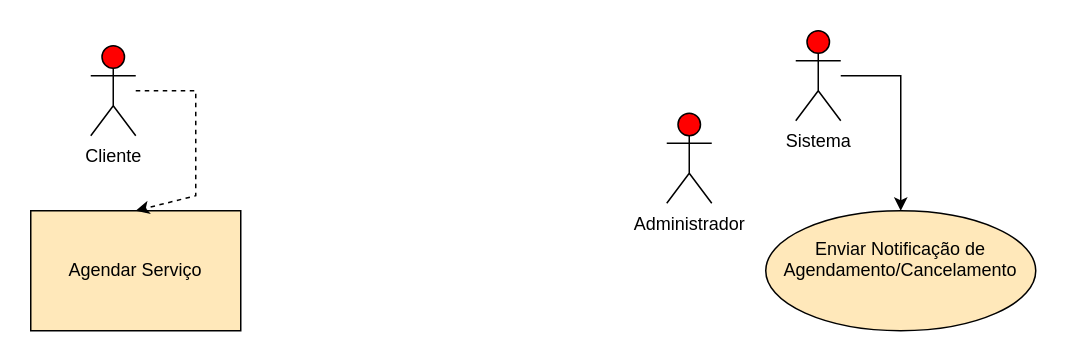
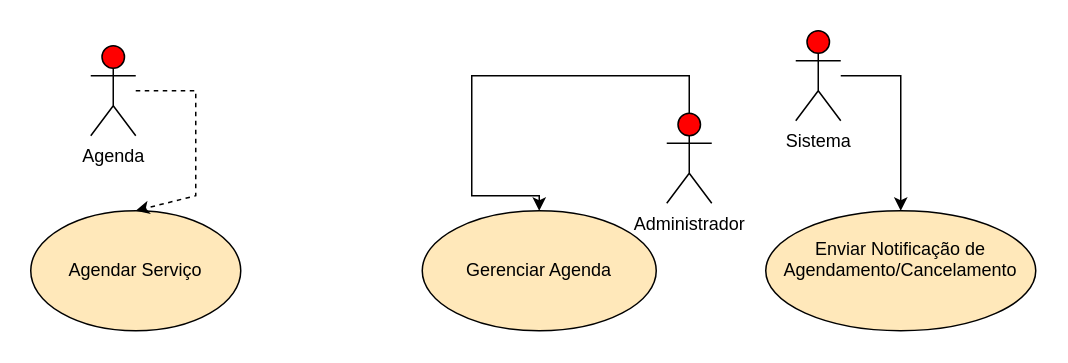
+ <mxCell id="5" style="edgeStyle=orthogonalEdgeStyle;rounded=0;orthogonalLoop=1;jettySize=auto;html=1;entryX=0.5;entryY=0;entryDx=0;entryDy=0;" parent="1" source="6" target="10" edge="1"><mxGeometry relative="1" as="geometry"><Array as="points"><mxPoint x="314" y="50" /><mxPoint x="314" y="130" /><mxPoint x="359" y="130" /></Array></mxGeometry></mxCell>
- <mxCell id="2" value="&lt;font style=&quot;vertical-align: inherit;&quot;&gt;&lt;font style=&quot;vertical-align: inherit;&quot;&gt;&lt;font style=&quot;vertical-align: inherit;&quot;&gt;&lt;font style=&quot;vertical-align: inherit;&quot;&gt;Cliente&lt;/font&gt;&lt;/font&gt;&lt;/font&gt;&lt;/font&gt;&lt;div&gt;&lt;font style=&quot;vertical-align: inherit;&quot;&gt;&lt;font style=&quot;vertical-align: inherit;&quot;&gt;&lt;br&gt;&lt;/font&gt;&lt;/font&gt;&lt;/div&gt;" style="shape=umlActor;verticalLabelPosition=bottom;verticalAlign=top;html=1;outlineConnect=0;fillColor=light-dark(#FF0000,#000000);" parent="1" vertex="1"><mxGeometry x="60" y="30" width="30" height="60" as="geometry" /></mxCell>
+ <mxCell id="2" value="&lt;font style=&quot;vertical-align: inherit;&quot;&gt;&lt;font style=&quot;vertical-align: inherit;&quot;&gt;&lt;font style=&quot;vertical-align: inherit;&quot;&gt;&lt;font style=&quot;vertical-align: inherit;&quot;&gt;Agenda&lt;/font&gt;&lt;/font&gt;&lt;/font&gt;&lt;/font&gt;&lt;div&gt;&lt;font style=&quot;vertical-align: inherit;&quot;&gt;&lt;font style=&quot;vertical-align: inherit;&quot;&gt;&lt;br&gt;&lt;/font&gt;&lt;/font&gt;&lt;/div&gt;" style="shape=umlActor;verticalLabelPosition=bottom;verticalAlign=top;html=1;outlineConnect=0;fillColor=light-dark(#FF0000,#000000);" parent="1" vertex="1"><mxGeometry x="60" y="30" width="30" height="60" as="geometry" /></mxCell>
- <mxCell id="8" value="&lt;font style=&quot;vertical-align: inherit;&quot;&gt;&lt;font style=&quot;vertical-align: inherit;&quot;&gt;&lt;font style=&quot;vertical-align: inherit;&quot;&gt;&lt;font style=&quot;vertical-align: inherit;&quot;&gt;Agendar Serviço&lt;/font&gt;&lt;/font&gt;&lt;/font&gt;&lt;/font&gt;" style="whiteSpace=wrap;html=1;fillColor=light-dark(#FFE8BA,#000000);rounded=0;" parent="1" vertex="1"><mxGeometry x="20" y="140" width="140" height="80" as="geometry" /></mxCell>
+ <mxCell id="8" value="&lt;font style=&quot;vertical-align: inherit;&quot;&gt;&lt;font style=&quot;vertical-align: inherit;&quot;&gt;&lt;font style=&quot;vertical-align: inherit;&quot;&gt;&lt;font style=&quot;vertical-align: inherit;&quot;&gt;Agendar Serviço&lt;/font&gt;&lt;/font&gt;&lt;/font&gt;&lt;/font&gt;" style="ellipse;whiteSpace=wrap;html=1;fillColor=light-dark(#FFE8BA,#000000);" parent="1" vertex="1"><mxGeometry x="20" y="140" width="140" height="80" as="geometry" /></mxCell>
+ <mxCell id="10" value="&lt;font style=&quot;vertical-align: inherit;&quot;&gt;&lt;font style=&quot;vertical-align: inherit;&quot;&gt;&lt;font style=&quot;vertical-align: inherit;&quot;&gt;&lt;font style=&quot;vertical-align: inherit;&quot;&gt;&lt;font style=&quot;vertical-align: inherit;&quot;&gt;&lt;font style=&quot;vertical-align: inherit;&quot;&gt;&lt;font style=&quot;vertical-align: inherit;&quot;&gt;&lt;font style=&quot;vertical-align: inherit;&quot;&gt;&lt;font style=&quot;vertical-align: inherit;&quot;&gt;&lt;font style=&quot;vertical-align: inherit;&quot;&gt;Gerenciar Agenda&lt;/font&gt;&lt;/font&gt;&lt;/font&gt;&lt;/font&gt;&lt;/font&gt;&lt;/font&gt;&lt;/font&gt;&lt;/font&gt;&lt;/font&gt;&lt;/font&gt;" style="ellipse;whiteSpace=wrap;html=1;fillColor=light-dark(#FFE8BA,var(--ge-dark-color, #121212));" parent="1" vertex="1"><mxGeometry x="281" y="140" width="156" height="80" as="geometry" /></mxCell>
